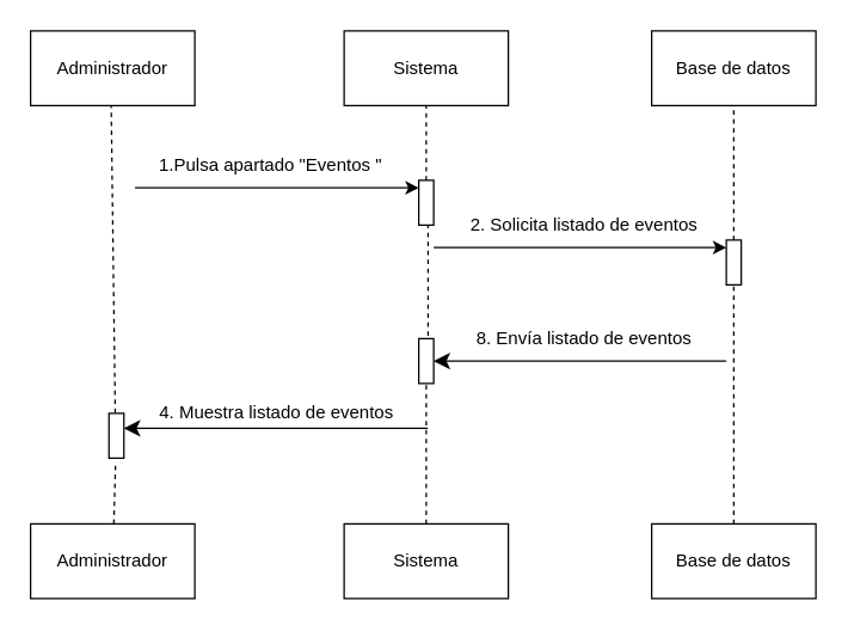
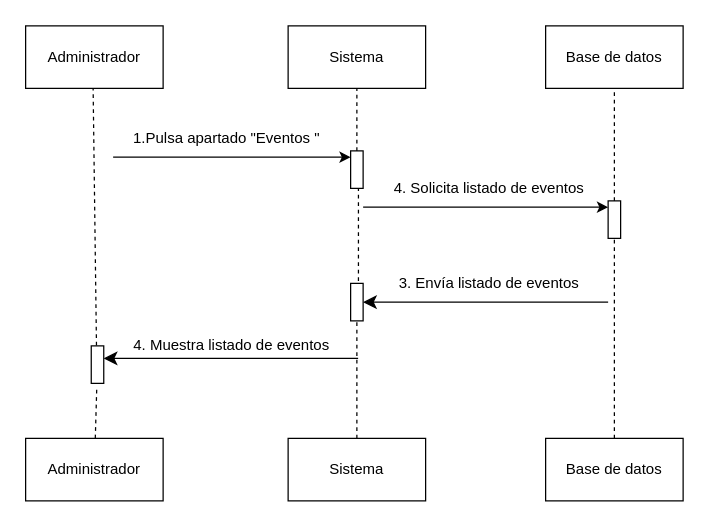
- <mxCell id="11" value="2. Solicita listado de eventos" style="text;html=1;align=center;verticalAlign=middle;whiteSpace=wrap;rounded=0;" vertex="1" parent="1"><mxGeometry x="306" y="140" width="170" height="20" as="geometry" /></mxCell>
+ <mxCell id="11" value="4. Solicita listado de eventos" style="text;html=1;align=center;verticalAlign=middle;whiteSpace=wrap;rounded=0;" vertex="1" parent="1"><mxGeometry x="306" y="140" width="170" height="20" as="geometry" /></mxCell>
- <mxCell id="26" value="8. Envía listado de eventos" style="text;html=1;align=center;verticalAlign=middle;whiteSpace=wrap;rounded=0;" vertex="1" parent="1"><mxGeometry x="300.87" y="216" width="180.25" height="20" as="geometry" /></mxCell>
+ <mxCell id="26" value="3. Envía listado de eventos" style="text;html=1;align=center;verticalAlign=middle;whiteSpace=wrap;rounded=0;" vertex="1" parent="1"><mxGeometry x="300.87" y="216" width="180.25" height="20" as="geometry" /></mxCell>
